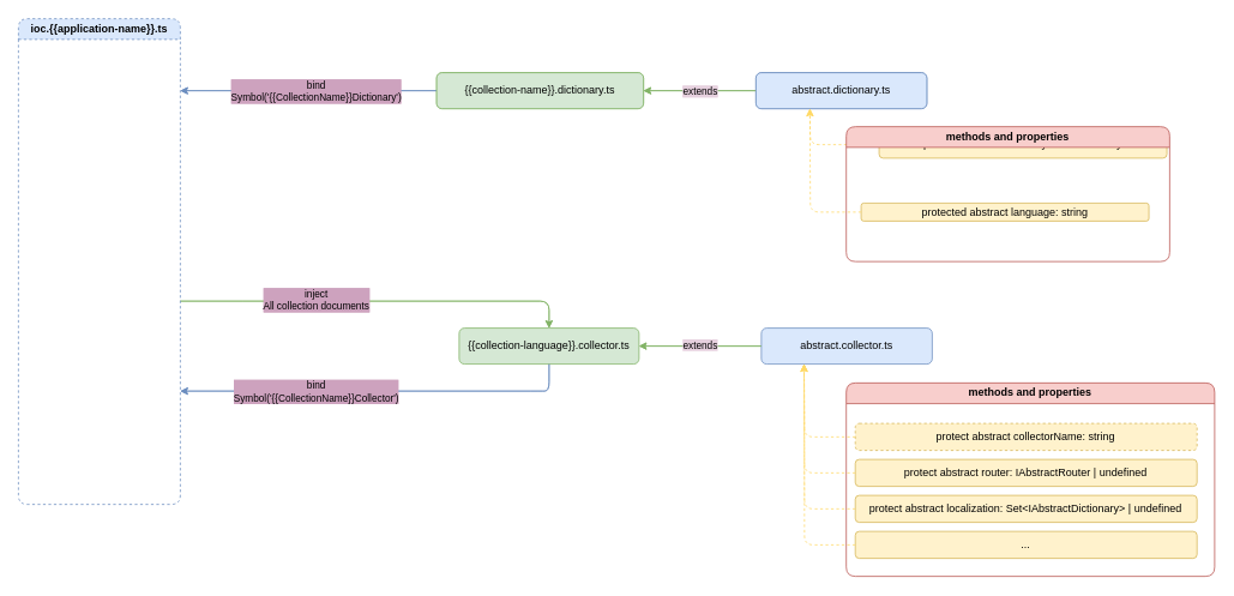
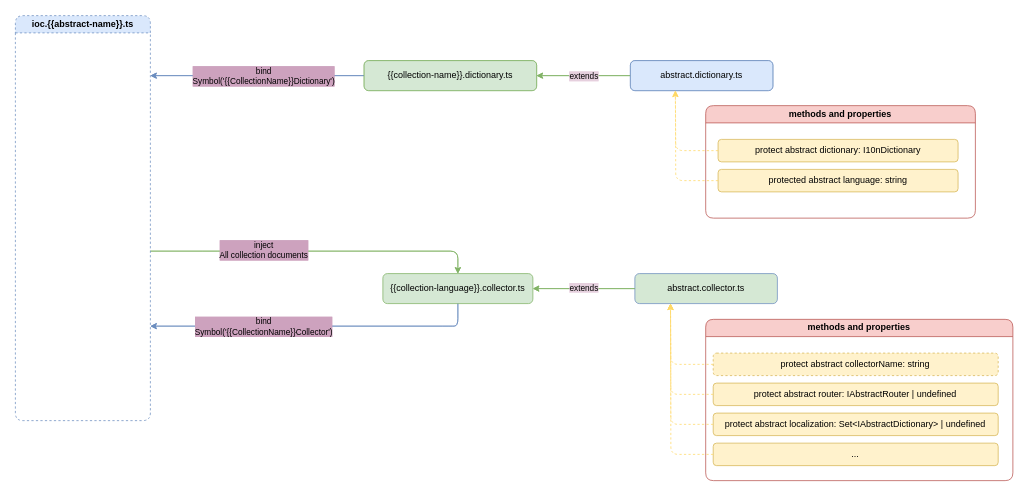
- <mxCell id="29" value="ioc.{{application-name}}.ts" style="swimlane;whiteSpace=wrap;html=1;rounded=1;dashed=1;fillColor=#dae8fc;strokeColor=#6c8ebf;" parent="1" vertex="1"><mxGeometry x="20" y="20" width="180" height="540" as="geometry" /></mxCell>
+ <mxCell id="29" value="ioc.{{abstract-name}}.ts" style="swimlane;whiteSpace=wrap;html=1;rounded=1;dashed=1;fillColor=#dae8fc;strokeColor=#6c8ebf;" parent="1" vertex="1"><mxGeometry x="20" y="20" width="180" height="540" as="geometry" /></mxCell>
- <mxCell id="36" value="protect abstract dictionary: I10nDictionary" style="rounded=1;whiteSpace=wrap;html=1;fillColor=#fff2cc;strokeColor=#d6b656;" parent="1" vertex="1"><mxGeometry x="976.93" y="145" width="320" height="30" as="geometry" /></mxCell>
+ <mxCell id="36" value="protect abstract dictionary: I10nDictionary" style="rounded=1;whiteSpace=wrap;html=1;fillColor=#fff2cc;strokeColor=#d6b656;" parent="1" vertex="1"><mxGeometry x="956.93" y="185" width="320" height="30" as="geometry" /></mxCell>
- <mxCell id="37" value="protected abstract language: string" style="rounded=1;whiteSpace=wrap;html=1;fillColor=#fff2cc;strokeColor=#d6b656;" parent="1" vertex="1"><mxGeometry x="956.93" y="225" width="320" height="20" as="geometry" /></mxCell>
+ <mxCell id="37" value="protected abstract language: string" style="rounded=1;whiteSpace=wrap;html=1;fillColor=#fff2cc;strokeColor=#d6b656;" parent="1" vertex="1"><mxGeometry x="956.93" y="225" width="320" height="30" as="geometry" /></mxCell>
- <mxCell id="8" value="abstract.collector.ts" style="rounded=1;whiteSpace=wrap;html=1;fillColor=#dae8fc;strokeColor=#6c8ebf;" parent="1" vertex="1"><mxGeometry x="846" y="363.97" width="190" height="40" as="geometry" /></mxCell>
+ <mxCell id="8" value="abstract.collector.ts" style="rounded=1;whiteSpace=wrap;html=1;fillColor=#d5e8d4;strokeColor=#6c8ebf;" parent="1" vertex="1"><mxGeometry x="846" y="363.97" width="190" height="40" as="geometry" /></mxCell>
